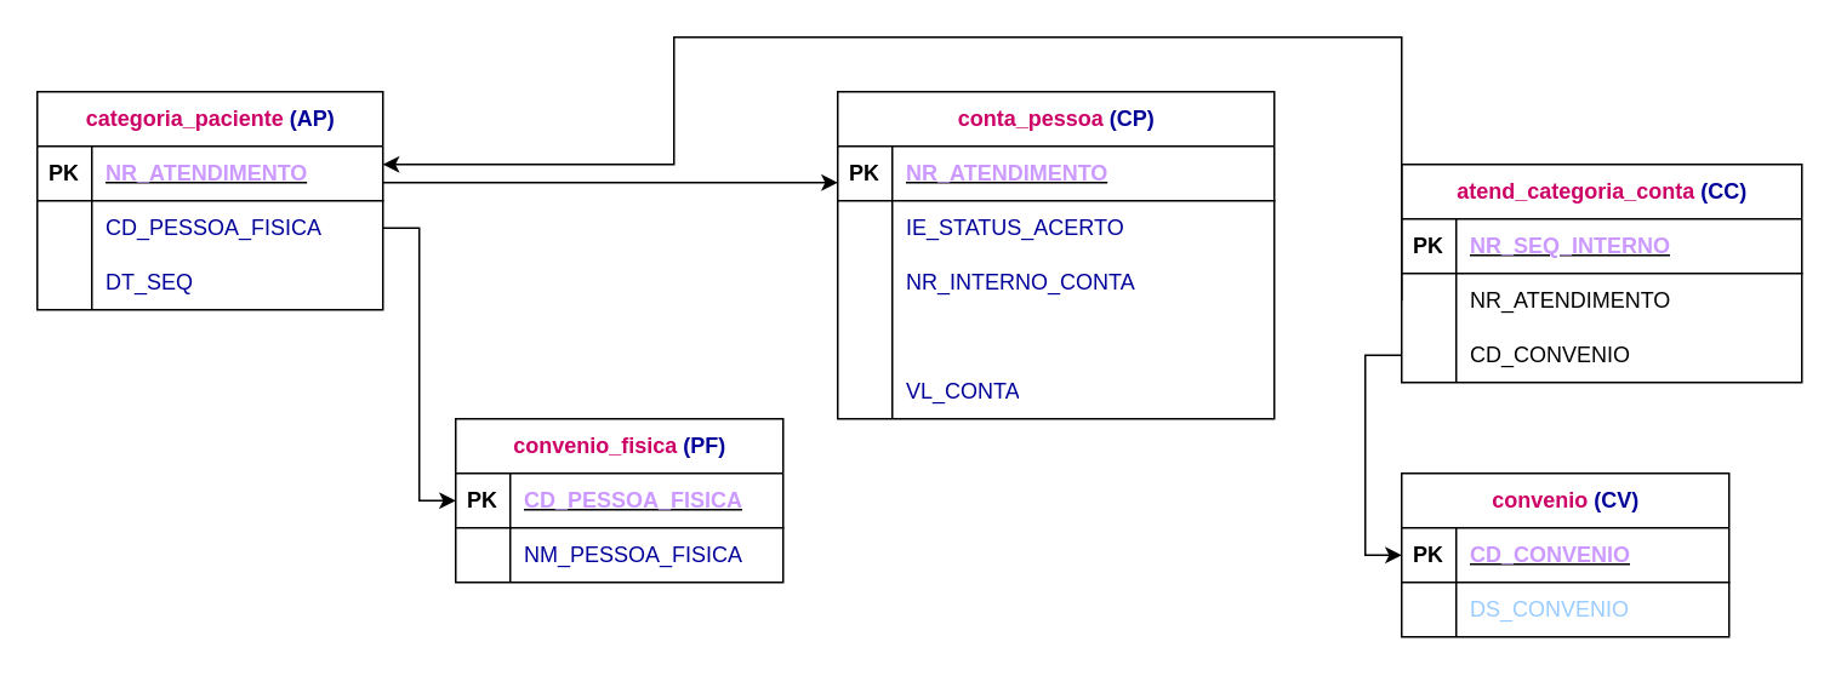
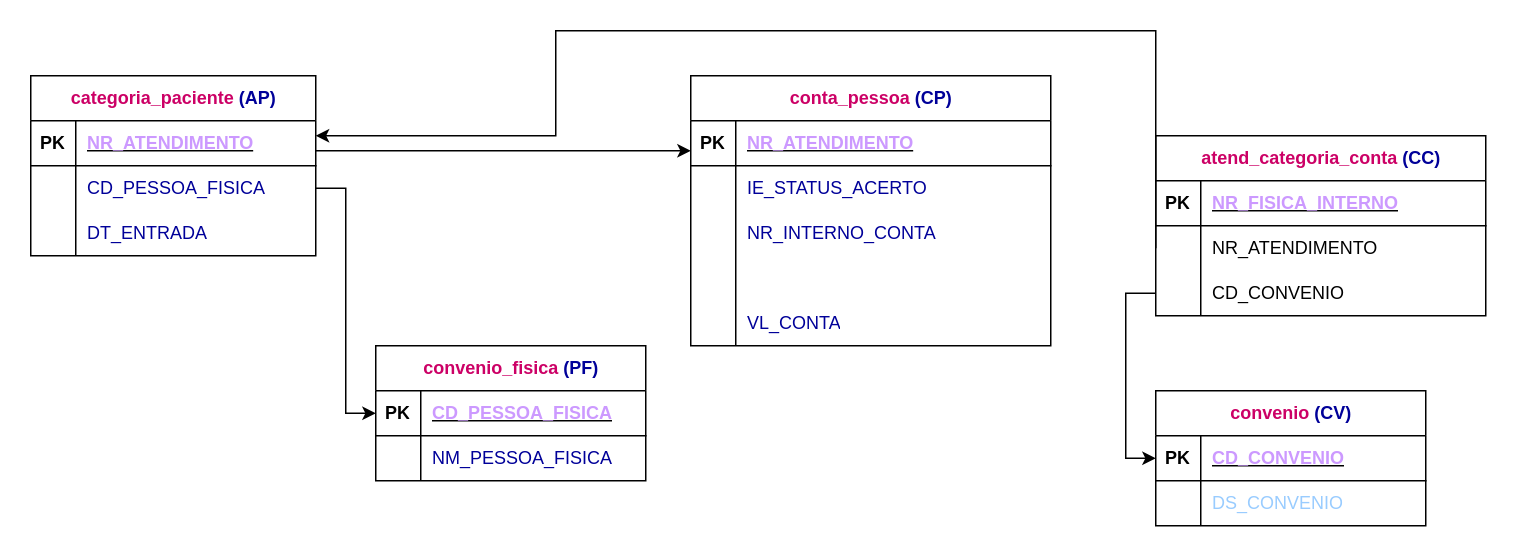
- <mxCell id="38" value="&lt;font color=&quot;#cc99ff&quot;&gt;NR_SEQ_INTERNO&lt;/font&gt;" style="shape=partialRectangle;connectable=0;fillColor=none;top=0;left=0;bottom=0;right=0;align=left;spacingLeft=6;fontStyle=5;overflow=hidden;whiteSpace=wrap;html=1;" vertex="1" parent="36"><mxGeometry x="30" width="190" height="30" as="geometry"><mxRectangle width="190" height="30" as="alternateBounds" /></mxGeometry></mxCell>
+ <mxCell id="38" value="&lt;font color=&quot;#cc99ff&quot;&gt;NR_FISICA_INTERNO&lt;/font&gt;" style="shape=partialRectangle;connectable=0;fillColor=none;top=0;left=0;bottom=0;right=0;align=left;spacingLeft=6;fontStyle=5;overflow=hidden;whiteSpace=wrap;html=1;" vertex="1" parent="36"><mxGeometry x="30" width="190" height="30" as="geometry"><mxRectangle width="190" height="30" as="alternateBounds" /></mxGeometry></mxCell>
- <mxCell id="27" value="&lt;font color=&quot;#000099&quot;&gt;DT_SEQ&lt;/font&gt;" style="shape=partialRectangle;connectable=0;fillColor=none;top=0;left=0;bottom=0;right=0;align=left;spacingLeft=6;overflow=hidden;whiteSpace=wrap;html=1;" vertex="1" parent="25"><mxGeometry x="30" width="160" height="30" as="geometry"><mxRectangle width="160" height="30" as="alternateBounds" /></mxGeometry></mxCell>
+ <mxCell id="27" value="&lt;font color=&quot;#000099&quot;&gt;DT_ENTRADA&lt;/font&gt;" style="shape=partialRectangle;connectable=0;fillColor=none;top=0;left=0;bottom=0;right=0;align=left;spacingLeft=6;overflow=hidden;whiteSpace=wrap;html=1;" vertex="1" parent="25"><mxGeometry x="30" width="160" height="30" as="geometry"><mxRectangle width="160" height="30" as="alternateBounds" /></mxGeometry></mxCell>
